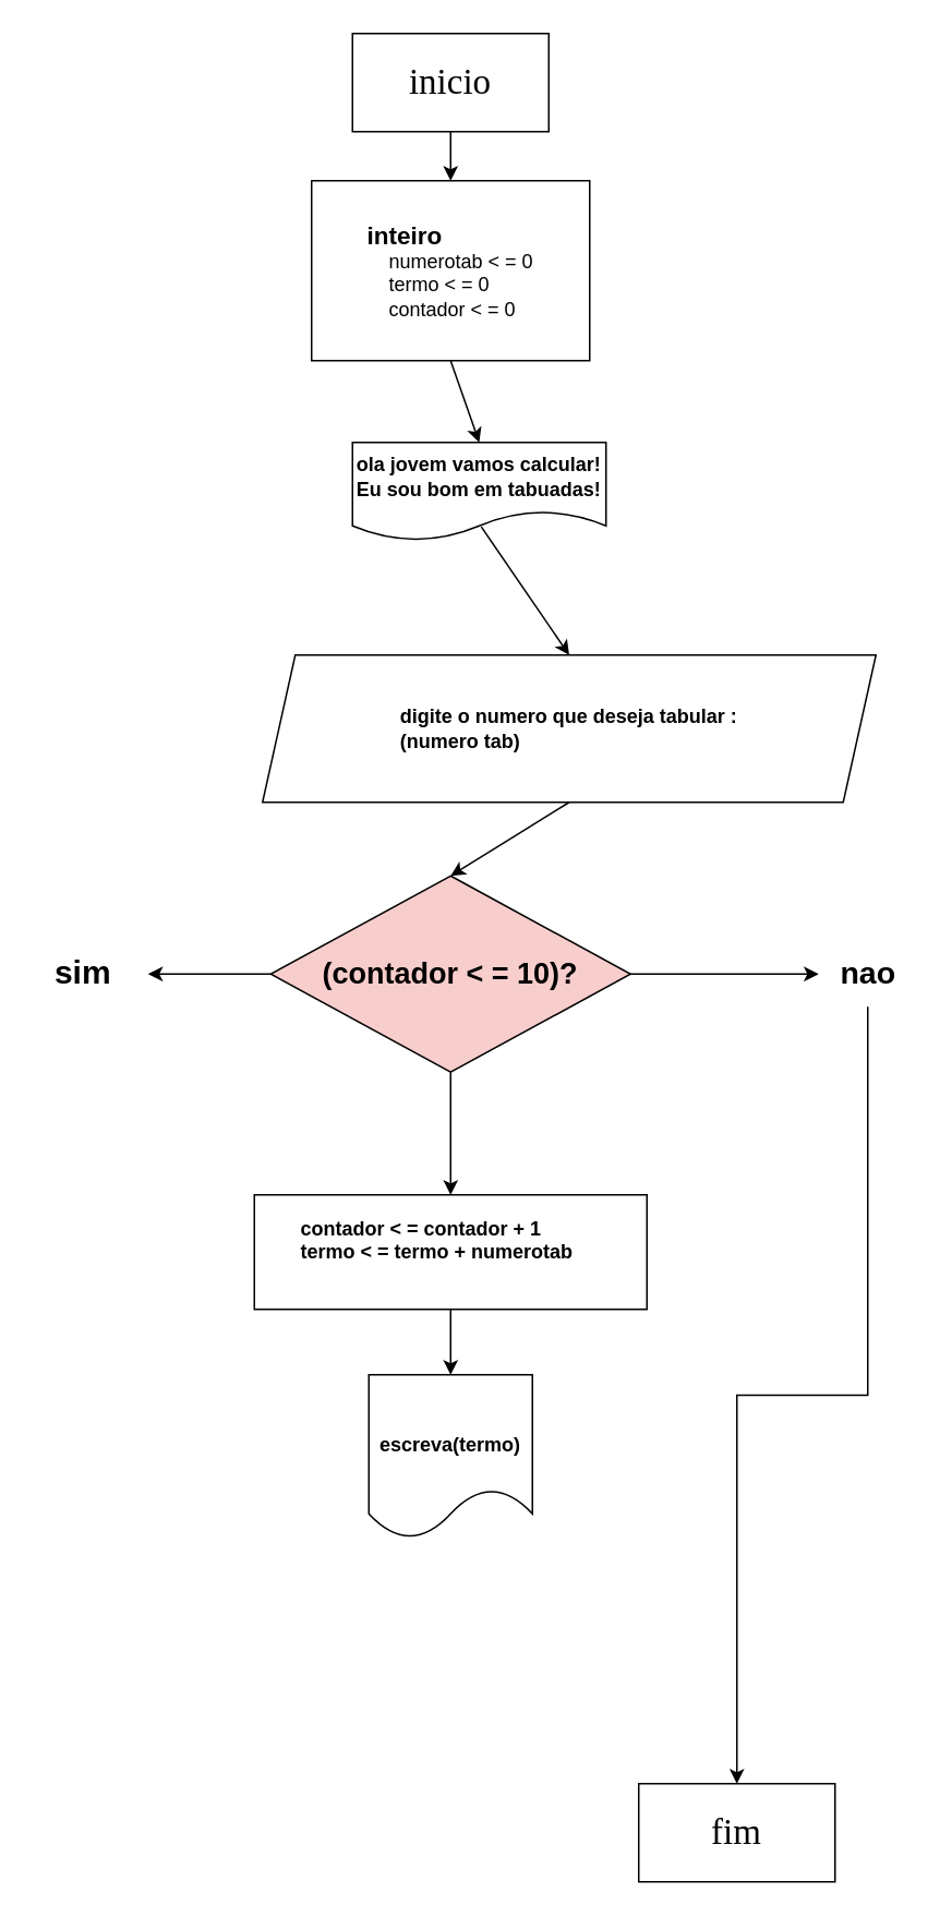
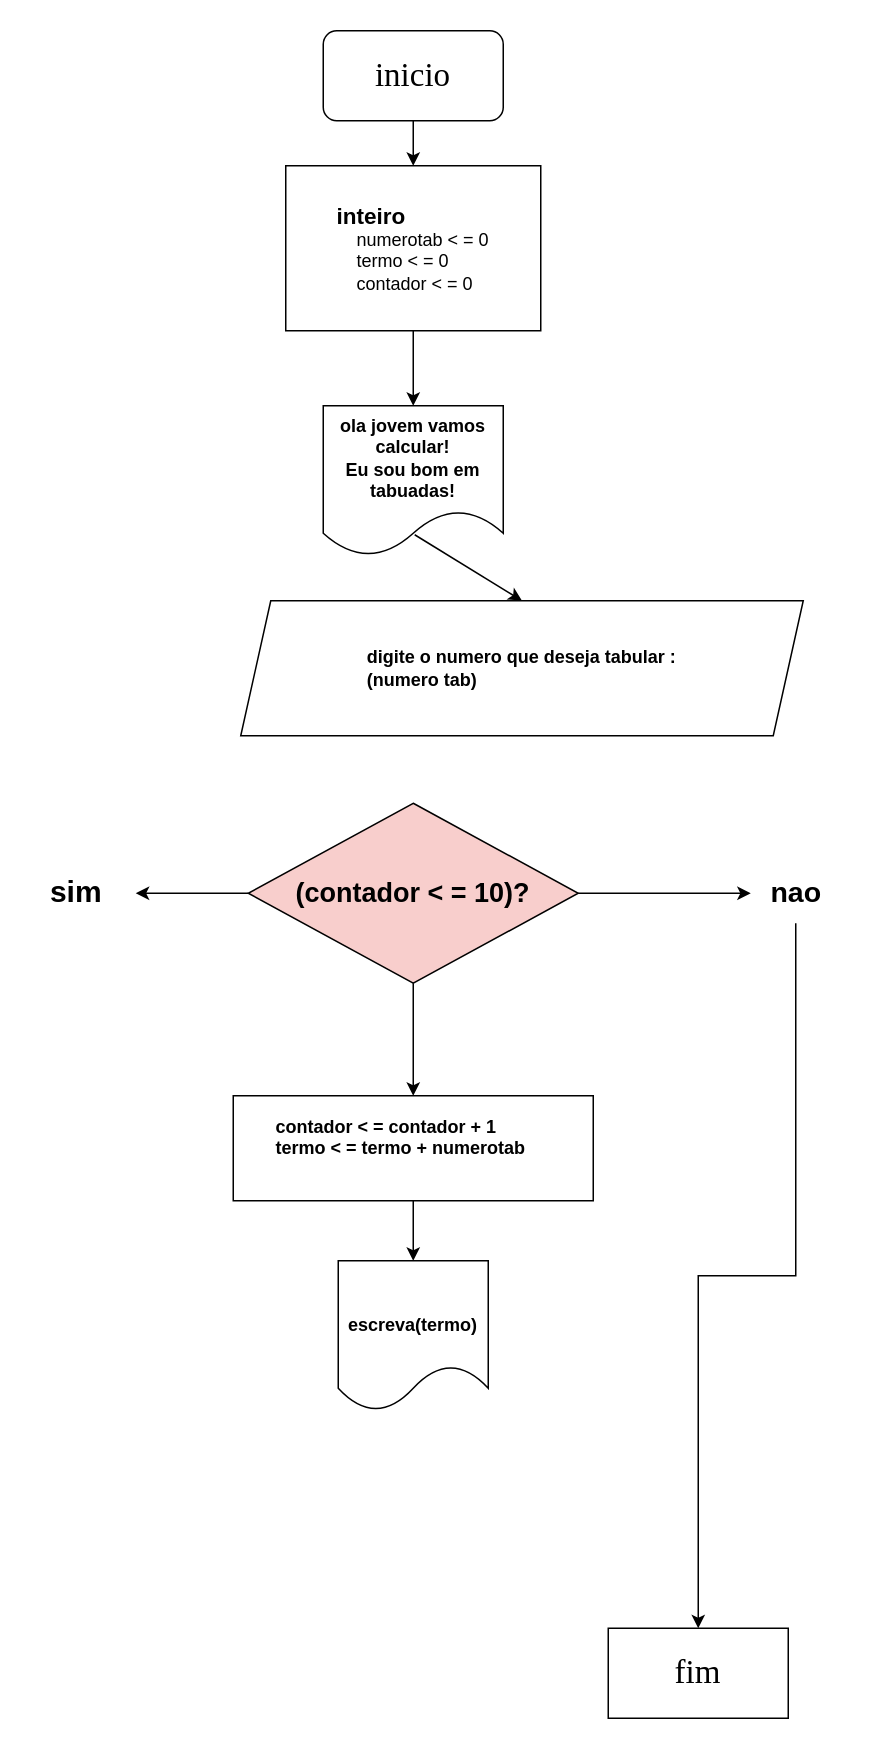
- <mxCell id="2" value="inicio" style="rounded=0;whiteSpace=wrap;html=1;fontFamily=Comic Sans MS;fontSize=22;" vertex="1" parent="1"><mxGeometry x="215" y="20" width="120" height="60" as="geometry" /></mxCell>
+ <mxCell id="2" value="inicio" style="whiteSpace=wrap;html=1;fontFamily=Comic Sans MS;fontSize=22;rounded=1;" vertex="1" parent="1"><mxGeometry x="215" y="20" width="120" height="60" as="geometry" /></mxCell>
- <mxCell id="5" value="&lt;div&gt;&lt;b&gt;ola jovem vamos calcular!&lt;/b&gt;&lt;/div&gt;&lt;div&gt;&lt;b&gt;Eu sou bom em tabuadas!&lt;/b&gt;&lt;br&gt;&lt;/div&gt;" style="shape=document;whiteSpace=wrap;html=1;boundedLbl=1;" vertex="1" parent="1"><mxGeometry x="215" y="270" width="155" height="60" as="geometry" /></mxCell>
+ <mxCell id="5" value="&lt;div&gt;&lt;b&gt;ola jovem vamos calcular!&lt;/b&gt;&lt;/div&gt;&lt;div&gt;&lt;b&gt;Eu sou bom em tabuadas!&lt;/b&gt;&lt;br&gt;&lt;/div&gt;" style="shape=document;whiteSpace=wrap;html=1;boundedLbl=1;" vertex="1" parent="1"><mxGeometry x="215" y="270" width="120" height="100" as="geometry" /></mxCell>
- <mxCell id="11" value="" style="endArrow=classic;html=1;rounded=0;exitX=0.5;exitY=1;exitDx=0;exitDy=0;entryX=0.5;entryY=0;entryDx=0;entryDy=0;" edge="1" parent="1" source="8" target="9"><mxGeometry width="50" height="50" relative="1" as="geometry"><mxPoint x="310" y="420" as="sourcePoint" /><mxPoint x="360" y="370" as="targetPoint" /></mxGeometry></mxCell>
- <mxCell id="3" value="&lt;div&gt;fim&lt;/div&gt;" style="rounded=0;whiteSpace=wrap;html=1;fontFamily=Comic Sans MS;fontSize=22;" vertex="1" parent="1"><mxGeometry x="390" y="1090" width="120" height="60" as="geometry" /></mxCell>
+ <mxCell id="3" value="&lt;div&gt;fim&lt;/div&gt;" style="rounded=0;whiteSpace=wrap;html=1;fontFamily=Comic Sans MS;fontSize=22;" vertex="1" parent="1"><mxGeometry x="405" y="1085" width="120" height="60" as="geometry" /></mxCell>
